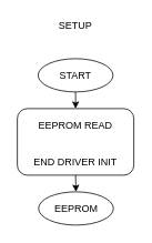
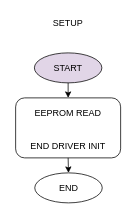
- <mxCell id="3" value="START" style="ellipse;whiteSpace=wrap;html=1;" vertex="1" parent="1"><mxGeometry x="45" y="70" width="90" height="40" as="geometry" /></mxCell>
+ <mxCell id="3" value="START" style="ellipse;whiteSpace=wrap;html=1;fillColor=#e1d5e7;" vertex="1" parent="1"><mxGeometry x="45" y="70" width="90" height="40" as="geometry" /></mxCell>
- <mxCell id="8" value="EEPROM" style="ellipse;whiteSpace=wrap;html=1;" vertex="1" parent="1"><mxGeometry x="45.5" y="230" width="90" height="40" as="geometry" /></mxCell>
+ <mxCell id="8" value="END" style="ellipse;whiteSpace=wrap;html=1;" vertex="1" parent="1"><mxGeometry x="45.5" y="230" width="90" height="40" as="geometry" /></mxCell>
